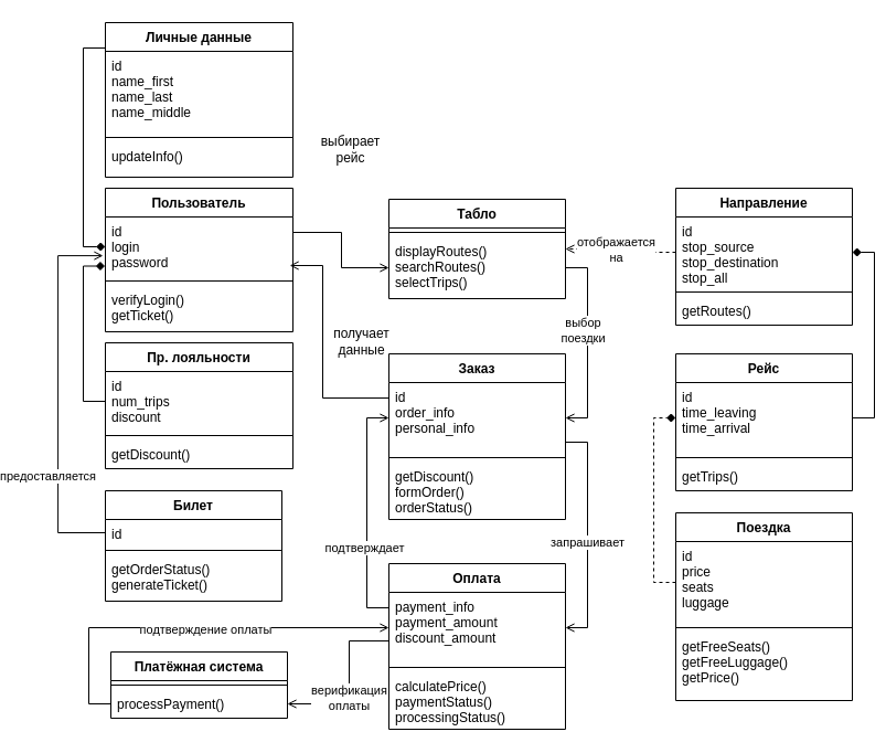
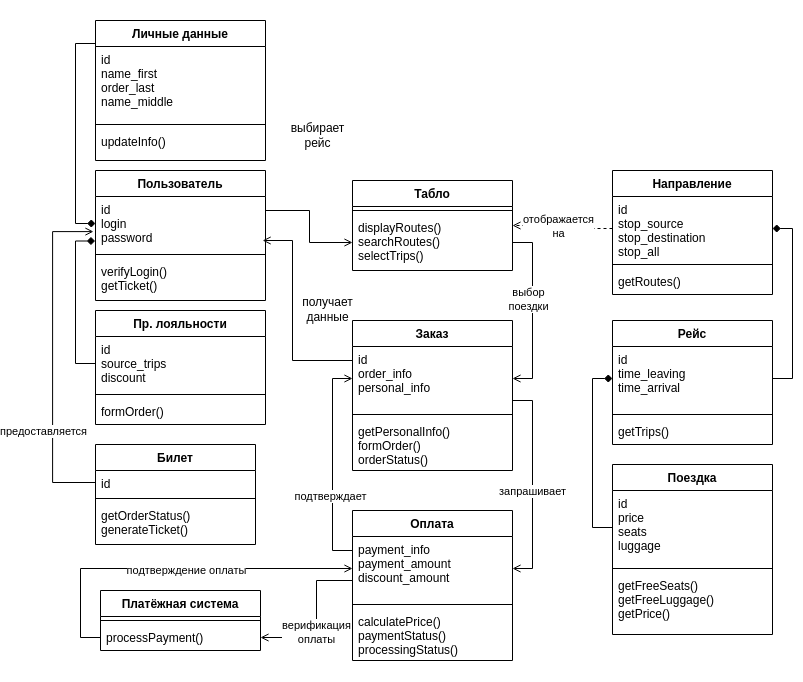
- <mxCell id="60" value="id&#10;name_first&#10;name_last&#10;name_middle" style="text;strokeColor=none;fillColor=none;align=left;verticalAlign=top;spacingLeft=4;spacingRight=4;overflow=hidden;rotatable=0;points=[[0,0.5],[1,0.5]];portConstraint=eastwest;" vertex="1" parent="59"><mxGeometry y="26" width="170" height="74" as="geometry" /></mxCell>
+ <mxCell id="60" value="id&#10;name_first&#10;order_last&#10;name_middle" style="text;strokeColor=none;fillColor=none;align=left;verticalAlign=top;spacingLeft=4;spacingRight=4;overflow=hidden;rotatable=0;points=[[0,0.5],[1,0.5]];portConstraint=eastwest;" vertex="1" parent="59"><mxGeometry y="26" width="170" height="74" as="geometry" /></mxCell>
- <mxCell id="52" value="id&#10;num_trips&#10;discount" style="text;strokeColor=none;fillColor=none;align=left;verticalAlign=top;spacingLeft=4;spacingRight=4;overflow=hidden;rotatable=0;points=[[0,0.5],[1,0.5]];portConstraint=eastwest;" vertex="1" parent="51"><mxGeometry y="26" width="170" height="54" as="geometry" /></mxCell>
+ <mxCell id="52" value="id&#10;source_trips&#10;discount" style="text;strokeColor=none;fillColor=none;align=left;verticalAlign=top;spacingLeft=4;spacingRight=4;overflow=hidden;rotatable=0;points=[[0,0.5],[1,0.5]];portConstraint=eastwest;" vertex="1" parent="51"><mxGeometry y="26" width="170" height="54" as="geometry" /></mxCell>
- <mxCell id="54" value="getDiscount()" style="text;strokeColor=none;fillColor=none;align=left;verticalAlign=top;spacingLeft=4;spacingRight=4;overflow=hidden;rotatable=0;points=[[0,0.5],[1,0.5]];portConstraint=eastwest;" vertex="1" parent="51"><mxGeometry y="88" width="170" height="26" as="geometry" /></mxCell>
+ <mxCell id="54" value="formOrder()" style="text;strokeColor=none;fillColor=none;align=left;verticalAlign=top;spacingLeft=4;spacingRight=4;overflow=hidden;rotatable=0;points=[[0,0.5],[1,0.5]];portConstraint=eastwest;" vertex="1" parent="51"><mxGeometry y="88" width="170" height="26" as="geometry" /></mxCell>
- <mxCell id="27" value="getDiscount()&#10;formOrder()&#10;orderStatus()" style="text;strokeColor=none;fillColor=none;align=left;verticalAlign=top;spacingLeft=4;spacingRight=4;overflow=hidden;rotatable=0;points=[[0,0.5],[1,0.5]];portConstraint=eastwest;" vertex="1" parent="24"><mxGeometry y="98" width="160" height="52" as="geometry" /></mxCell>
+ <mxCell id="27" value="getPersonalInfo()&#10;formOrder()&#10;orderStatus()" style="text;strokeColor=none;fillColor=none;align=left;verticalAlign=top;spacingLeft=4;spacingRight=4;overflow=hidden;rotatable=0;points=[[0,0.5],[1,0.5]];portConstraint=eastwest;" vertex="1" parent="24"><mxGeometry y="98" width="160" height="52" as="geometry" /></mxCell>
- <mxCell id="4" style="edgeStyle=orthogonalEdgeStyle;rounded=0;orthogonalLoop=1;jettySize=auto;html=1;exitX=0;exitY=0.5;exitDx=0;exitDy=0;entryX=0;entryY=0.5;entryDx=0;entryDy=0;endArrow=diamond;endFill=1;dashed=1;" edge="1" parent="1" source="9" target="13"><mxGeometry relative="1" as="geometry" /></mxCell>
+ <mxCell id="4" style="edgeStyle=orthogonalEdgeStyle;rounded=0;orthogonalLoop=1;jettySize=auto;html=1;exitX=0;exitY=0.5;exitDx=0;exitDy=0;entryX=0;entryY=0.5;entryDx=0;entryDy=0;endArrow=diamond;endFill=1;" edge="1" parent="1" source="9" target="13"><mxGeometry relative="1" as="geometry" /></mxCell>
